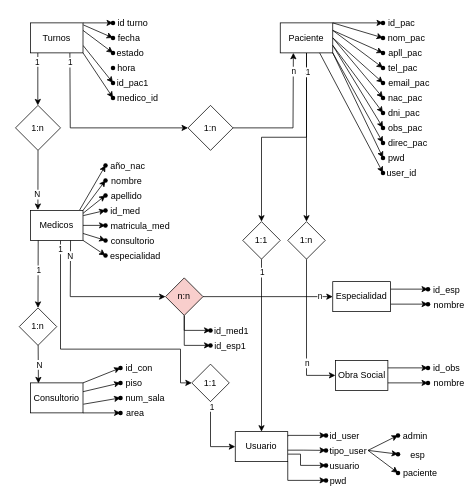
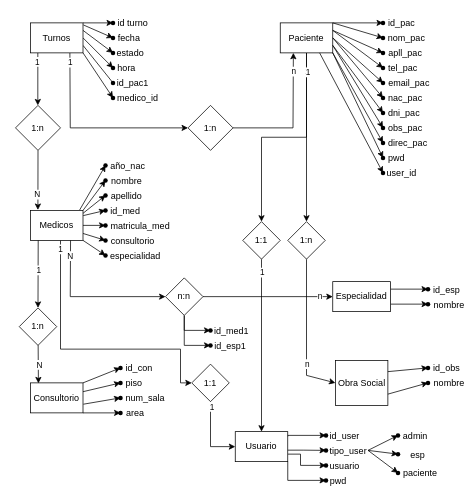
+ <mxCell id="3" style="edgeStyle=none;rounded=0;orthogonalLoop=1;jettySize=auto;html=1;exitX=1;exitY=0.5;exitDx=0;exitDy=0;" parent="1" source="9" target="14" edge="1"><mxGeometry relative="1" as="geometry" /></mxCell>
- <mxCell id="4" style="edgeStyle=none;rounded=0;orthogonalLoop=1;jettySize=auto;html=1;exitX=1;exitY=0.75;exitDx=0;exitDy=0;" parent="1" source="9" target="15" edge="1"><mxGeometry relative="1" as="geometry" /></mxCell>
+ <mxCell id="4" style="edgeStyle=none;rounded=0;orthogonalLoop=1;jettySize=auto;html=1;exitX=1;exitY=0.75;exitDx=0;exitDy=0;endArrow=none;" parent="1" source="9" target="15" edge="1"><mxGeometry relative="1" as="geometry" /></mxCell>
- <mxCell id="63" value="n:n" style="rhombus;whiteSpace=wrap;html=1;fillColor=#f8cecc;" parent="1" vertex="1"><mxGeometry x="220" y="370" width="50" height="50" as="geometry" /></mxCell>
+ <mxCell id="63" value="n:n" style="rhombus;whiteSpace=wrap;html=1;" parent="1" vertex="1"><mxGeometry x="220" y="370" width="50" height="50" as="geometry" /></mxCell>
- <mxCell id="76" value="Obra Social" style="rounded=0;whiteSpace=wrap;html=1;" parent="1" vertex="1"><mxGeometry x="446.5" y="480" width="70" height="40" as="geometry" /></mxCell>
+ <mxCell id="76" value="Obra Social" style="rounded=0;whiteSpace=wrap;html=1;" parent="1" vertex="1"><mxGeometry x="446.5" y="480" width="70" height="60" as="geometry" /></mxCell>
